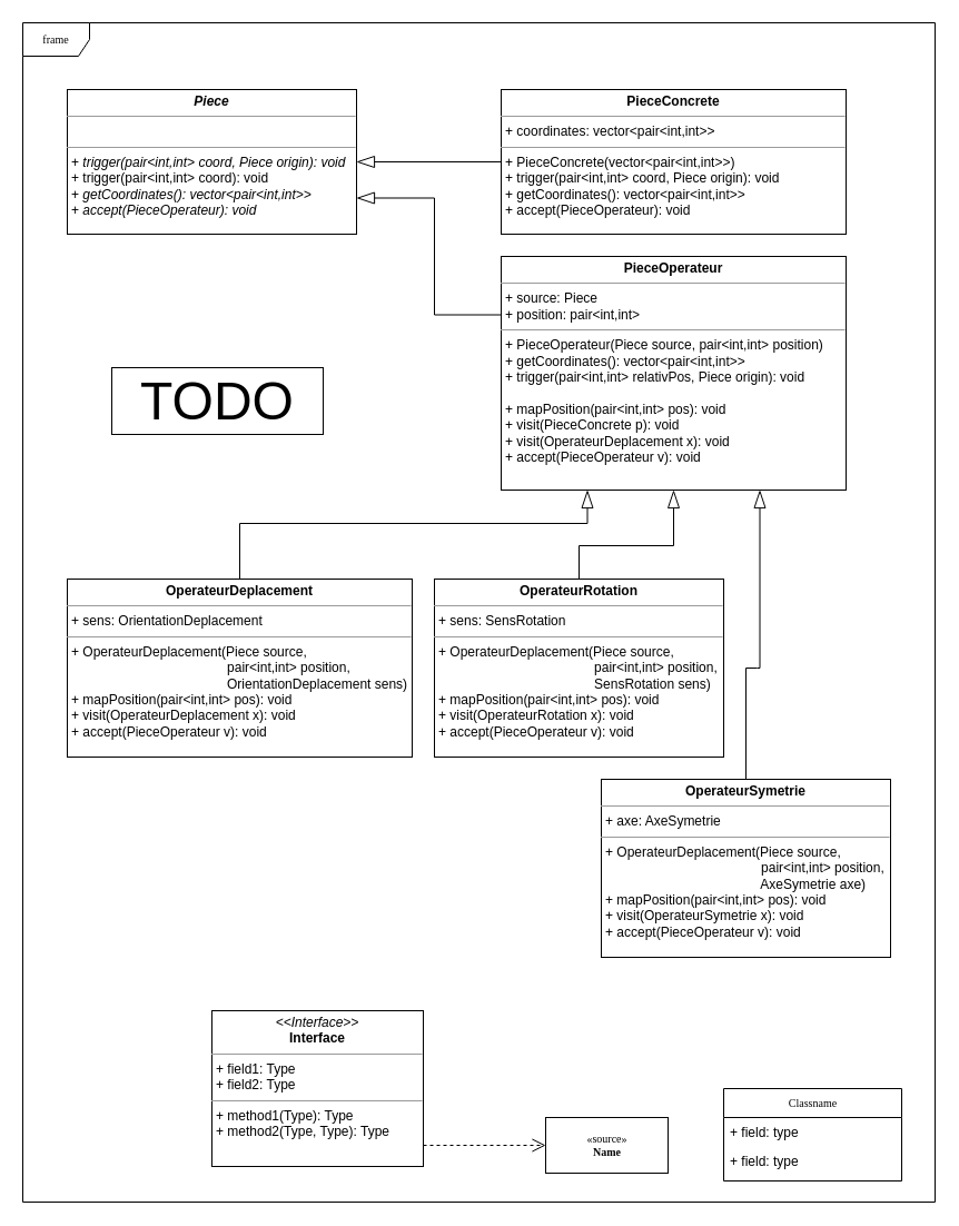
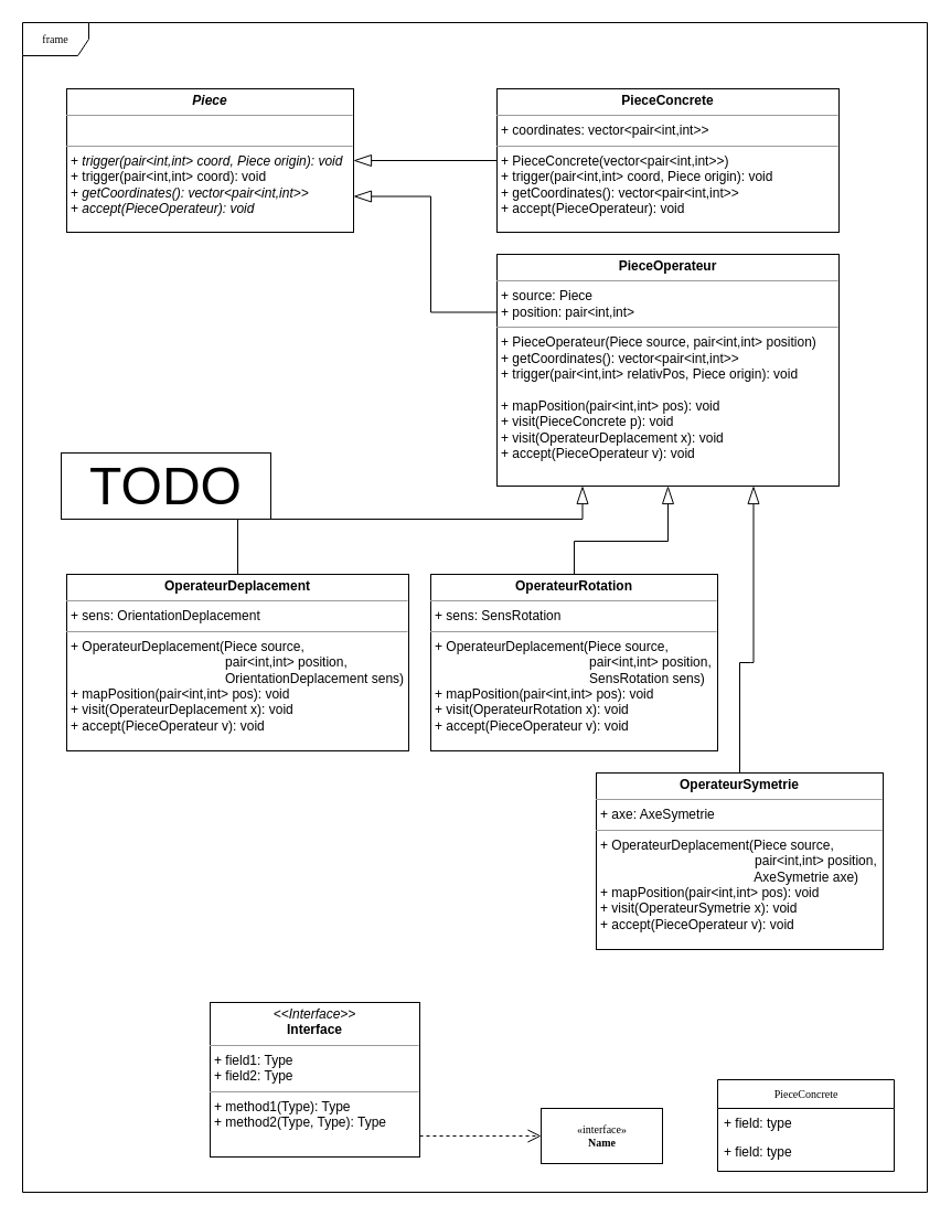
- <mxCell id="20" value="&lt;font style=&quot;font-size: 48px;&quot;&gt;TODO&lt;/font&gt;" style="rounded=0;whiteSpace=wrap;html=1;" vertex="1" parent="1"><mxGeometry x="100" y="330" width="190" height="60" as="geometry" /></mxCell>
+ <mxCell id="20" value="&lt;font style=&quot;font-size: 48px;&quot;&gt;TODO&lt;/font&gt;" style="rounded=0;whiteSpace=wrap;html=1;" vertex="1" parent="1"><mxGeometry x="55" y="410" width="190" height="60" as="geometry" /></mxCell>
- <mxCell id="3" value="Classname" style="swimlane;html=1;fontStyle=0;childLayout=stackLayout;horizontal=1;startSize=26;fillColor=none;horizontalStack=0;resizeParent=1;resizeLast=0;collapsible=1;marginBottom=0;swimlaneFillColor=#ffffff;rounded=0;shadow=0;comic=0;labelBackgroundColor=none;strokeWidth=1;fontFamily=Verdana;fontSize=10;align=center;" parent="1" vertex="1"><mxGeometry x="650" y="978" width="160" height="83" as="geometry" /></mxCell>
+ <mxCell id="3" value="PieceConcrete" style="swimlane;html=1;fontStyle=0;childLayout=stackLayout;horizontal=1;startSize=26;fillColor=none;horizontalStack=0;resizeParent=1;resizeLast=0;collapsible=1;marginBottom=0;swimlaneFillColor=#ffffff;rounded=0;shadow=0;comic=0;labelBackgroundColor=none;strokeWidth=1;fontFamily=Verdana;fontSize=10;align=center;" parent="1" vertex="1"><mxGeometry x="650" y="978" width="160" height="83" as="geometry" /></mxCell>
- <mxCell id="6" value="&amp;laquo;source&amp;raquo;&lt;br&gt;&lt;b&gt;Name&lt;/b&gt;" style="html=1;rounded=0;shadow=0;comic=0;labelBackgroundColor=none;strokeWidth=1;fontFamily=Verdana;fontSize=10;align=center;" parent="1" vertex="1"><mxGeometry x="490" y="1004" width="110" height="50" as="geometry" /></mxCell>
+ <mxCell id="6" value="&amp;laquo;interface&amp;raquo;&lt;br&gt;&lt;b&gt;Name&lt;/b&gt;" style="html=1;rounded=0;shadow=0;comic=0;labelBackgroundColor=none;strokeWidth=1;fontFamily=Verdana;fontSize=10;align=center;" parent="1" vertex="1"><mxGeometry x="490" y="1004" width="110" height="50" as="geometry" /></mxCell>
